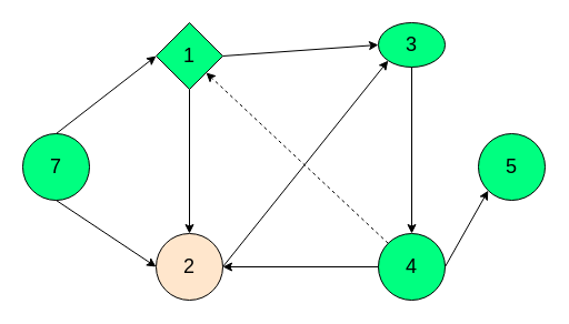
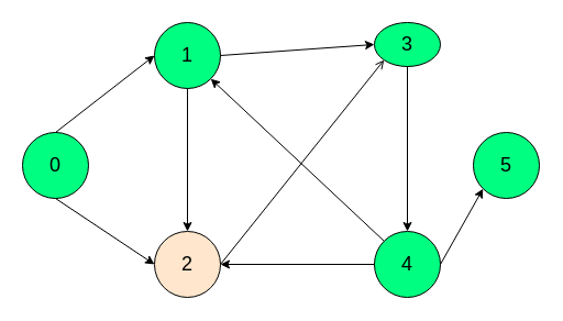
- <mxCell id="4" value="&lt;font style=&quot;font-size: 18px&quot;&gt;1&lt;/font&gt;" style="rhombus;whiteSpace=wrap;html=1;aspect=fixed;fillColor=#00FF80;" vertex="1" parent="1"><mxGeometry x="140" y="20" width="60" height="60" as="geometry" /></mxCell>
+ <mxCell id="4" value="&lt;font style=&quot;font-size: 18px&quot;&gt;1&lt;/font&gt;" style="ellipse;whiteSpace=wrap;html=1;aspect=fixed;fillColor=#00FF80;" vertex="1" parent="1"><mxGeometry x="140" y="20" width="60" height="60" as="geometry" /></mxCell>
- <mxCell id="10" value="" style="endArrow=classic;html=1;exitX=1;exitY=0.5;exitDx=0;exitDy=0;entryX=0;entryY=1;entryDx=0;entryDy=0;" edge="1" parent="1" source="3" target="5"><mxGeometry width="50" height="50" relative="1" as="geometry"><mxPoint x="290" y="200" as="sourcePoint" /><mxPoint x="340" y="150" as="targetPoint" /></mxGeometry></mxCell>
+ <mxCell id="10" value="" style="endArrow=open;html=1;exitX=1;exitY=0.5;exitDx=0;exitDy=0;entryX=0;entryY=1;entryDx=0;entryDy=0;" edge="1" parent="1" source="3" target="5"><mxGeometry width="50" height="50" relative="1" as="geometry"><mxPoint x="290" y="200" as="sourcePoint" /><mxPoint x="340" y="150" as="targetPoint" /></mxGeometry></mxCell>
- <mxCell id="13" value="" style="endArrow=classic;html=1;exitX=0;exitY=0;exitDx=0;exitDy=0;entryX=1;entryY=1;entryDx=0;entryDy=0;dashed=1;" edge="1" parent="1" source="11" target="4"><mxGeometry width="50" height="50" relative="1" as="geometry"><mxPoint x="290" y="200" as="sourcePoint" /><mxPoint x="340" y="150" as="targetPoint" /></mxGeometry></mxCell>
+ <mxCell id="13" value="" style="endArrow=classic;html=1;exitX=0;exitY=0;exitDx=0;exitDy=0;entryX=1;entryY=1;entryDx=0;entryDy=0;" edge="1" parent="1" source="11" target="4"><mxGeometry width="50" height="50" relative="1" as="geometry"><mxPoint x="290" y="200" as="sourcePoint" /><mxPoint x="340" y="150" as="targetPoint" /></mxGeometry></mxCell>
- <mxCell id="2" value="&lt;font style=&quot;font-size: 18px&quot;&gt;7&lt;/font&gt;" style="ellipse;whiteSpace=wrap;html=1;aspect=fixed;fillColor=#00FF80;" vertex="1" parent="1"><mxGeometry x="20" y="120" width="60" height="60" as="geometry" /></mxCell>
+ <mxCell id="2" value="&lt;font style=&quot;font-size: 18px&quot;&gt;0&lt;/font&gt;" style="ellipse;whiteSpace=wrap;html=1;aspect=fixed;fillColor=#00FF80;" vertex="1" parent="1"><mxGeometry x="20" y="120" width="60" height="60" as="geometry" /></mxCell>
